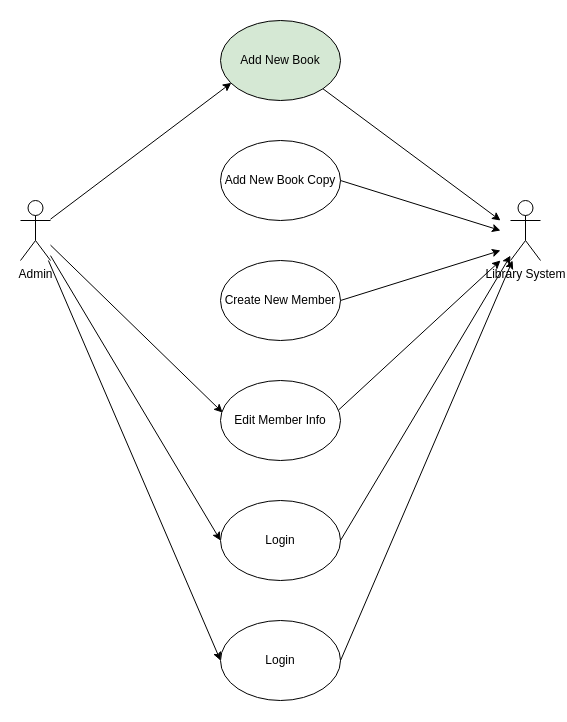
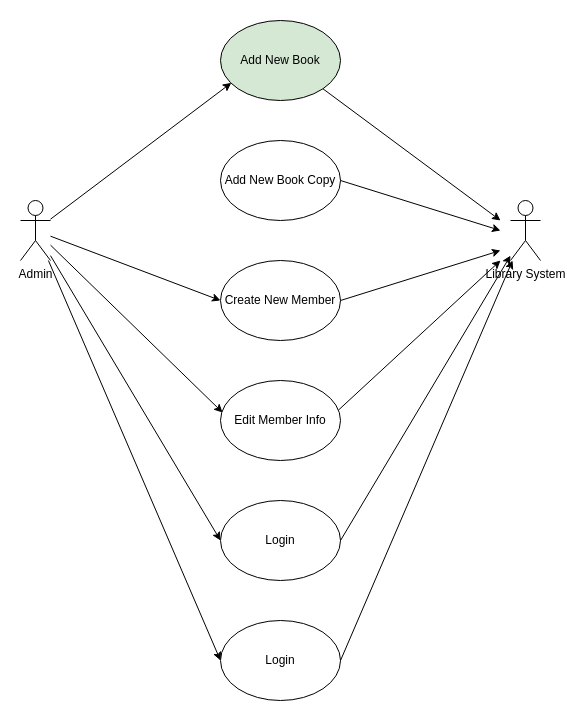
+ <mxCell id="9" value="" style="endArrow=classic;html=1;entryX=0;entryY=0.5;entryDx=0;entryDy=0;" parent="1" target="5" edge="1" source="2"><mxGeometry width="50" height="50" relative="1" as="geometry"><mxPoint x="60" y="250" as="sourcePoint" /><mxPoint x="390" y="220" as="targetPoint" /></mxGeometry></mxCell>
